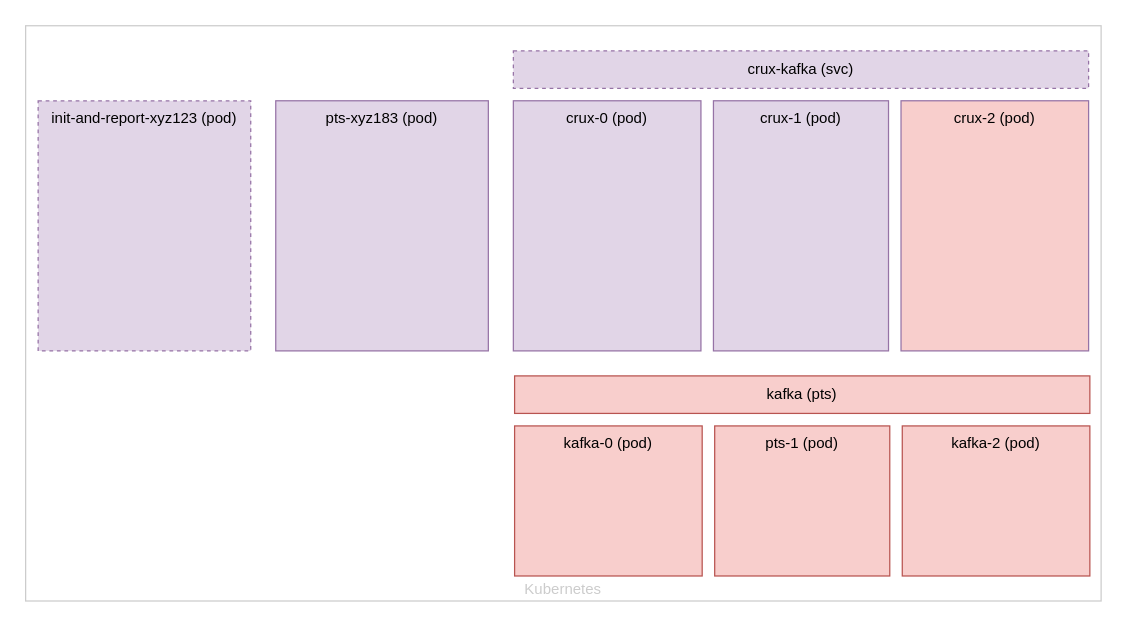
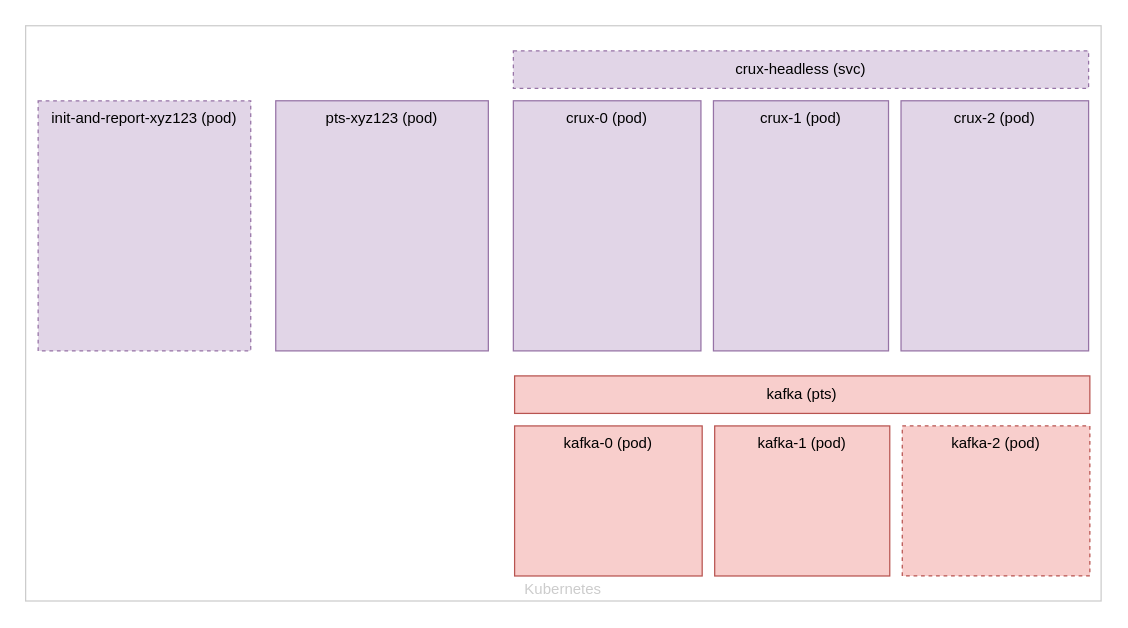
- <mxCell id="6" value="crux-kafka (svc)" style="rounded=0;whiteSpace=wrap;html=1;strokeColor=#9673a6;fillColor=#e1d5e7;dashed=1;" parent="1" vertex="1"><mxGeometry x="410" y="40" width="460" height="30" as="geometry" /></mxCell>
+ <mxCell id="6" value="crux-headless (svc)" style="rounded=0;whiteSpace=wrap;html=1;strokeColor=#9673a6;fillColor=#e1d5e7;dashed=1;" parent="1" vertex="1"><mxGeometry x="410" y="40" width="460" height="30" as="geometry" /></mxCell>
- <mxCell id="12" value="pts-xyz183 (pod)" style="rounded=0;whiteSpace=wrap;html=1;verticalAlign=top;fillColor=#e1d5e7;strokeColor=#9673a6;" vertex="1" parent="1"><mxGeometry x="220" y="80" width="170" height="200" as="geometry" /></mxCell>
+ <mxCell id="12" value="pts-xyz123 (pod)" style="rounded=0;whiteSpace=wrap;html=1;verticalAlign=top;fillColor=#e1d5e7;strokeColor=#9673a6;" vertex="1" parent="1"><mxGeometry x="220" y="80" width="170" height="200" as="geometry" /></mxCell>
- <mxCell id="5" value="crux-2 (pod)" style="rounded=0;whiteSpace=wrap;html=1;verticalAlign=top;fillColor=#f8cecc;strokeColor=#9673a6;" parent="1" vertex="1"><mxGeometry x="720" y="80" width="150" height="200" as="geometry" /></mxCell>
+ <mxCell id="5" value="crux-2 (pod)" style="rounded=0;whiteSpace=wrap;html=1;verticalAlign=top;fillColor=#e1d5e7;strokeColor=#9673a6;" parent="1" vertex="1"><mxGeometry x="720" y="80" width="150" height="200" as="geometry" /></mxCell>
- <mxCell id="9" value="pts-1 (pod)" style="rounded=0;whiteSpace=wrap;html=1;verticalAlign=top;fillColor=#f8cecc;strokeColor=#b85450;" vertex="1" parent="1"><mxGeometry x="571" y="340" width="140" height="120" as="geometry" /></mxCell>
+ <mxCell id="9" value="kafka-1 (pod)" style="rounded=0;whiteSpace=wrap;html=1;verticalAlign=top;fillColor=#f8cecc;strokeColor=#b85450;" vertex="1" parent="1"><mxGeometry x="571" y="340" width="140" height="120" as="geometry" /></mxCell>
- <mxCell id="10" value="kafka-2 (pod)" style="rounded=0;whiteSpace=wrap;html=1;verticalAlign=top;fillColor=#f8cecc;strokeColor=#b85450;" vertex="1" parent="1"><mxGeometry x="721" y="340" width="150" height="120" as="geometry" /></mxCell>
+ <mxCell id="10" value="kafka-2 (pod)" style="rounded=0;whiteSpace=wrap;html=1;verticalAlign=top;fillColor=#f8cecc;strokeColor=#b85450;dashed=1;" vertex="1" parent="1"><mxGeometry x="721" y="340" width="150" height="120" as="geometry" /></mxCell>
